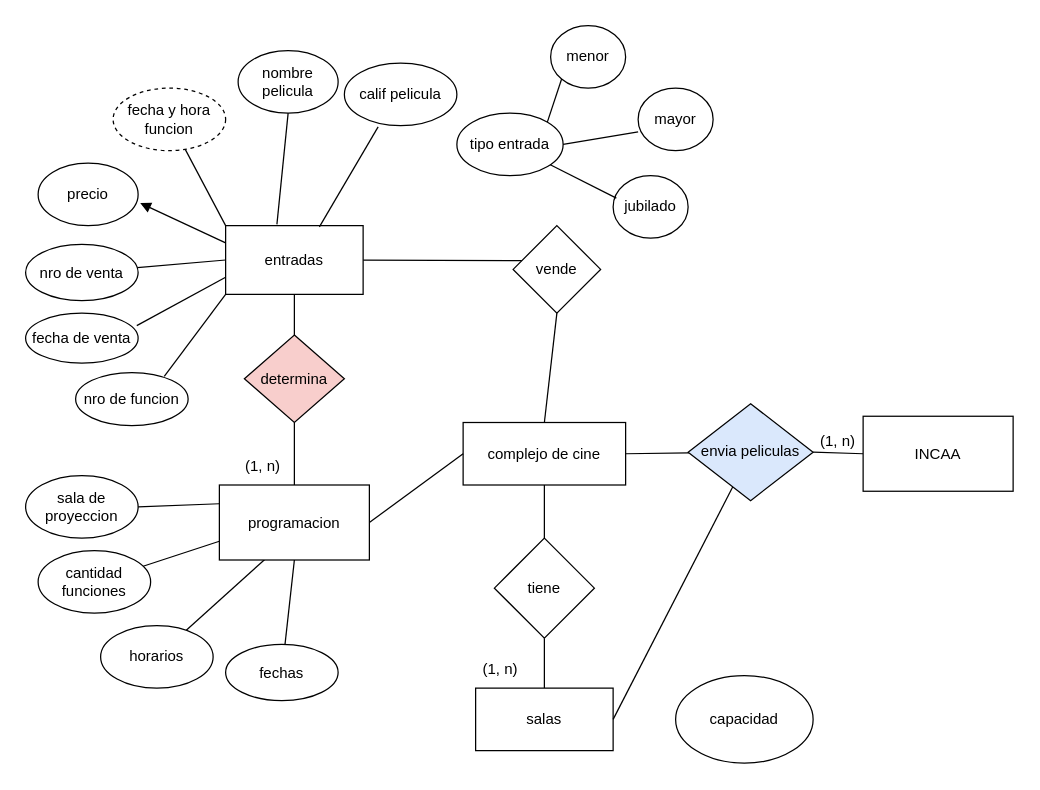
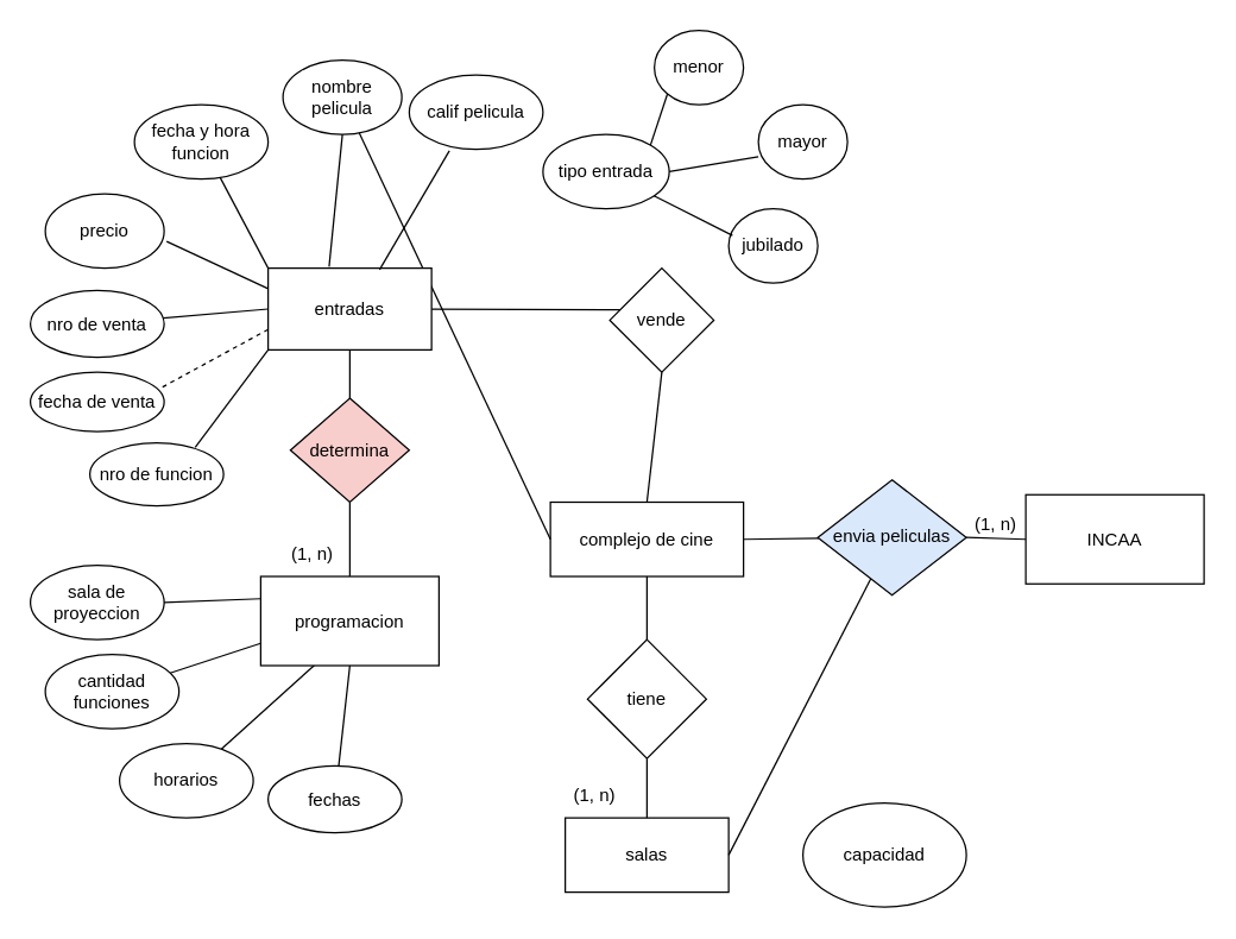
- <mxCell id="31" value="fecha y hora funcion" style="ellipse;whiteSpace=wrap;html=1;dashed=1;" vertex="1" parent="1"><mxGeometry x="90" y="70" width="90" height="50" as="geometry" /></mxCell>
+ <mxCell id="31" value="fecha y hora funcion" style="ellipse;whiteSpace=wrap;html=1;" vertex="1" parent="1"><mxGeometry x="90" y="70" width="90" height="50" as="geometry" /></mxCell>
- <mxCell id="42" value="" style="endArrow=block;html=1;rounded=0;entryX=1.021;entryY=0.64;entryDx=0;entryDy=0;entryPerimeter=0;exitX=0;exitY=0.25;exitDx=0;exitDy=0;" edge="1" parent="1" source="20" target="30"><mxGeometry width="50" height="50" relative="1" as="geometry"><mxPoint x="105" y="240" as="sourcePoint" /><mxPoint x="155" y="190" as="targetPoint" /></mxGeometry></mxCell>
+ <mxCell id="42" value="" style="endArrow=none;html=1;rounded=0;entryX=1.021;entryY=0.64;entryDx=0;entryDy=0;entryPerimeter=0;exitX=0;exitY=0.25;exitDx=0;exitDy=0;" edge="1" parent="1" source="20" target="30"><mxGeometry width="50" height="50" relative="1" as="geometry"><mxPoint x="105" y="240" as="sourcePoint" /><mxPoint x="155" y="190" as="targetPoint" /></mxGeometry></mxCell>
- <mxCell id="52" value="" style="endArrow=none;html=1;rounded=0;entryX=0;entryY=0.75;entryDx=0;entryDy=0;exitX=0.988;exitY=0.25;exitDx=0;exitDy=0;exitPerimeter=0;" edge="1" parent="1" source="27" target="20"><mxGeometry width="50" height="50" relative="1" as="geometry"><mxPoint x="133.04" y="309.985" as="sourcePoint" /><mxPoint x="190" y="245" as="targetPoint" /></mxGeometry></mxCell>
+ <mxCell id="52" value="" style="endArrow=none;html=1;rounded=0;entryX=0;entryY=0.75;entryDx=0;entryDy=0;exitX=0.988;exitY=0.25;exitDx=0;exitDy=0;exitPerimeter=0;dashed=1;" edge="1" parent="1" source="27" target="20"><mxGeometry width="50" height="50" relative="1" as="geometry"><mxPoint x="133.04" y="309.985" as="sourcePoint" /><mxPoint x="190" y="245" as="targetPoint" /></mxGeometry></mxCell>
- <mxCell id="11" value="" style="endArrow=none;html=1;rounded=0;exitX=0;exitY=0.5;exitDx=0;exitDy=0;entryX=1;entryY=0.5;entryDx=0;entryDy=0;" edge="1" parent="1" source="2" target="19"><mxGeometry width="50" height="50" relative="1" as="geometry"><mxPoint x="340" y="330" as="sourcePoint" /><mxPoint x="248.972" y="352.628" as="targetPoint" /></mxGeometry></mxCell>
+ <mxCell id="11" value="" style="endArrow=none;html=1;rounded=0;exitX=0;exitY=0.5;exitDx=0;exitDy=0;" edge="1" parent="1" source="2" target="32"><mxGeometry width="50" height="50" relative="1" as="geometry"><mxPoint x="340" y="330" as="sourcePoint" /><mxPoint x="248.972" y="352.628" as="targetPoint" /></mxGeometry></mxCell>
